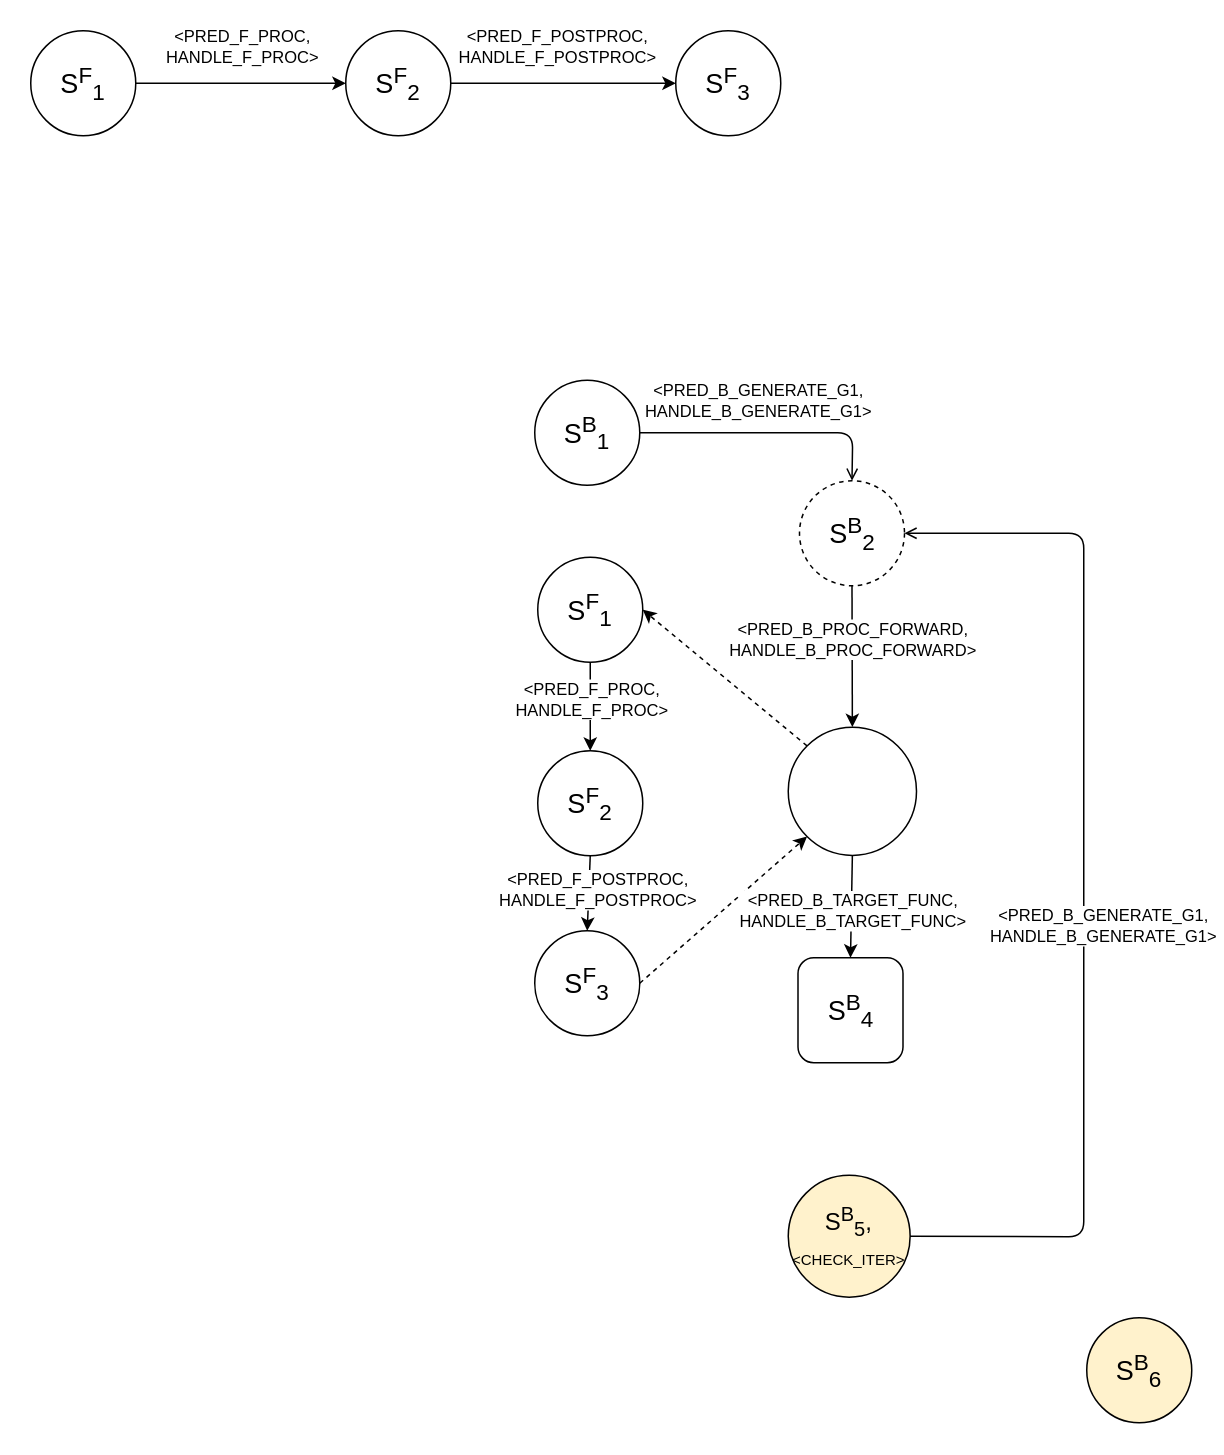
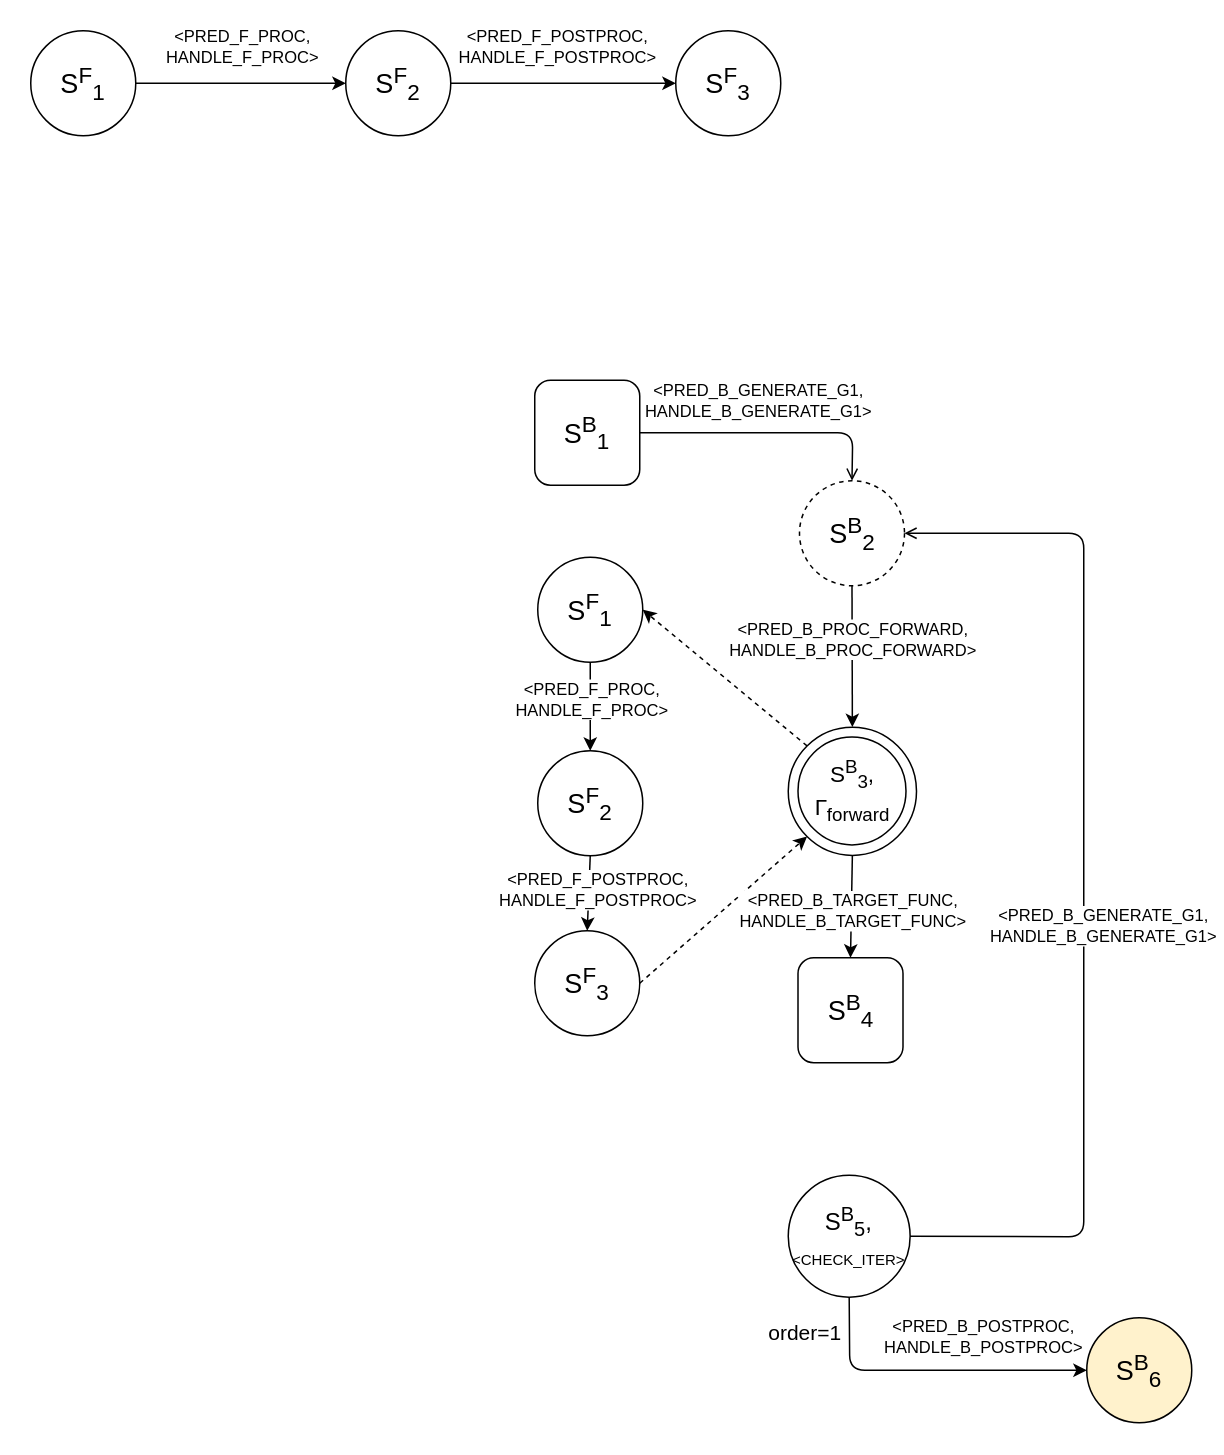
- <mxCell id="10" value="&lt;font style=&quot;font-size: 18px&quot;&gt;S&lt;sup&gt;B&lt;/sup&gt;&lt;sub&gt;1&lt;/sub&gt;&lt;/font&gt;" style="ellipse;whiteSpace=wrap;html=1;aspect=fixed;" vertex="1" parent="1"><mxGeometry x="356" y="253" width="70" height="70" as="geometry" /></mxCell>
+ <mxCell id="10" value="&lt;font style=&quot;font-size: 18px&quot;&gt;S&lt;sup&gt;B&lt;/sup&gt;&lt;sub&gt;1&lt;/sub&gt;&lt;/font&gt;" style="whiteSpace=wrap;html=1;aspect=fixed;rounded=1;" vertex="1" parent="1"><mxGeometry x="356" y="253" width="70" height="70" as="geometry" /></mxCell>
+ <mxCell id="14" value="&lt;font style=&quot;font-size: 15px&quot;&gt;S&lt;sup&gt;B&lt;/sup&gt;&lt;sub&gt;3&lt;/sub&gt;, Г&lt;sub&gt;forward&lt;/sub&gt;&lt;/font&gt;" style="ellipse;whiteSpace=wrap;html=1;aspect=fixed;" vertex="1" parent="1"><mxGeometry x="531.5" y="490.75" width="72" height="72" as="geometry" /></mxCell>
- <mxCell id="29" value="&lt;font style=&quot;font-size: 16px&quot;&gt;&lt;font style=&quot;font-size: 16px&quot;&gt;S&lt;sup&gt;B&lt;/sup&gt;&lt;sub&gt;5&lt;/sub&gt;, &lt;/font&gt;&lt;font style=&quot;font-size: 10px&quot;&gt;&amp;lt;CHECK_ITER&amp;gt;&lt;/font&gt;&lt;/font&gt;" style="ellipse;whiteSpace=wrap;html=1;aspect=fixed;fillColor=#fff2cc;" vertex="1" parent="1"><mxGeometry x="525" y="783" width="81.25" height="81.25" as="geometry" /></mxCell>
+ <mxCell id="29" value="&lt;font style=&quot;font-size: 16px&quot;&gt;&lt;font style=&quot;font-size: 16px&quot;&gt;S&lt;sup&gt;B&lt;/sup&gt;&lt;sub&gt;5&lt;/sub&gt;, &lt;/font&gt;&lt;font style=&quot;font-size: 10px&quot;&gt;&amp;lt;CHECK_ITER&amp;gt;&lt;/font&gt;&lt;/font&gt;" style="ellipse;whiteSpace=wrap;html=1;aspect=fixed;" vertex="1" parent="1"><mxGeometry x="525" y="783" width="81.25" height="81.25" as="geometry" /></mxCell>
+ <mxCell id="35" value="&lt;font style=&quot;font-size: 14px&quot;&gt;order=1&lt;/font&gt;" style="text;html=1;align=center;verticalAlign=middle;resizable=0;points=[];autosize=1;" vertex="1" parent="1"><mxGeometry x="506" y="878" width="59" height="19" as="geometry" /></mxCell>
+ <mxCell id="33" value="" style="endArrow=classic;html=1;exitX=0.5;exitY=1;exitDx=0;exitDy=0;entryX=0;entryY=0.5;entryDx=0;entryDy=0;" edge="1" parent="1" source="29" target="32"><mxGeometry width="50" height="50" relative="1" as="geometry"><mxPoint x="1105" y="530" as="sourcePoint" /><mxPoint x="1248" y="529.995" as="targetPoint" /><Array as="points"><mxPoint x="566" y="913" /></Array></mxGeometry></mxCell>
+ <mxCell id="34" value="&amp;lt;PRED_B_POSTPROC,&lt;br&gt;HANDLE_B_POSTPROC&amp;gt;" style="edgeLabel;html=1;align=center;verticalAlign=middle;resizable=0;points=[];" vertex="1" connectable="0" parent="33"><mxGeometry x="-0.145" y="1" relative="1" as="geometry"><mxPoint x="49.75" y="-22" as="offset" /></mxGeometry></mxCell>
